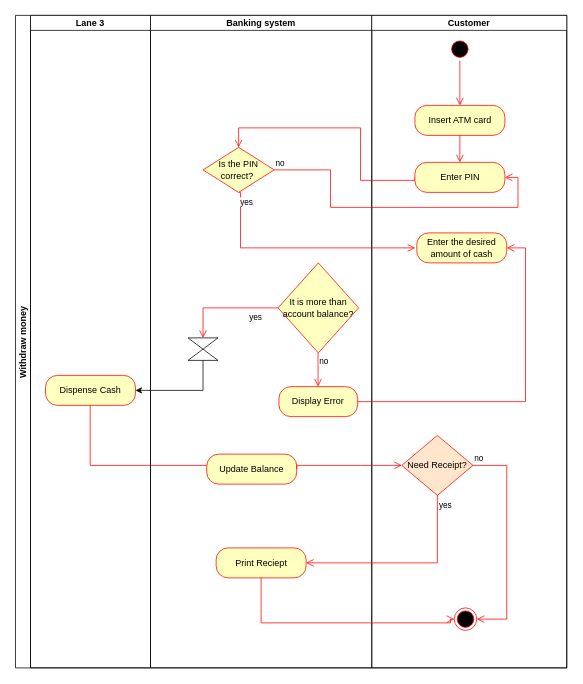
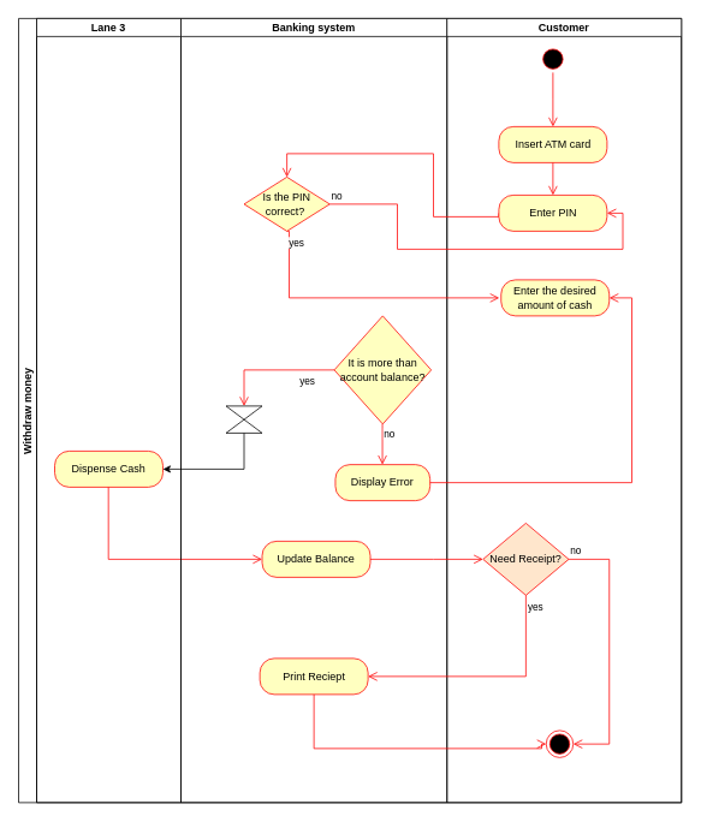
- <mxCell id="13" value="Update Balance" style="rounded=1;whiteSpace=wrap;html=1;arcSize=40;fontColor=#000000;fillColor=#ffffc0;strokeColor=#ff0000;" parent="6" vertex="1"><mxGeometry x="75" y="585" width="120" height="40" as="geometry" /></mxCell>
+ <mxCell id="13" value="Update Balance" style="rounded=1;whiteSpace=wrap;html=1;arcSize=40;fontColor=#000000;fillColor=#ffffc0;strokeColor=#ff0000;" parent="6" vertex="1"><mxGeometry x="90" y="580" width="120" height="40" as="geometry" /></mxCell>
